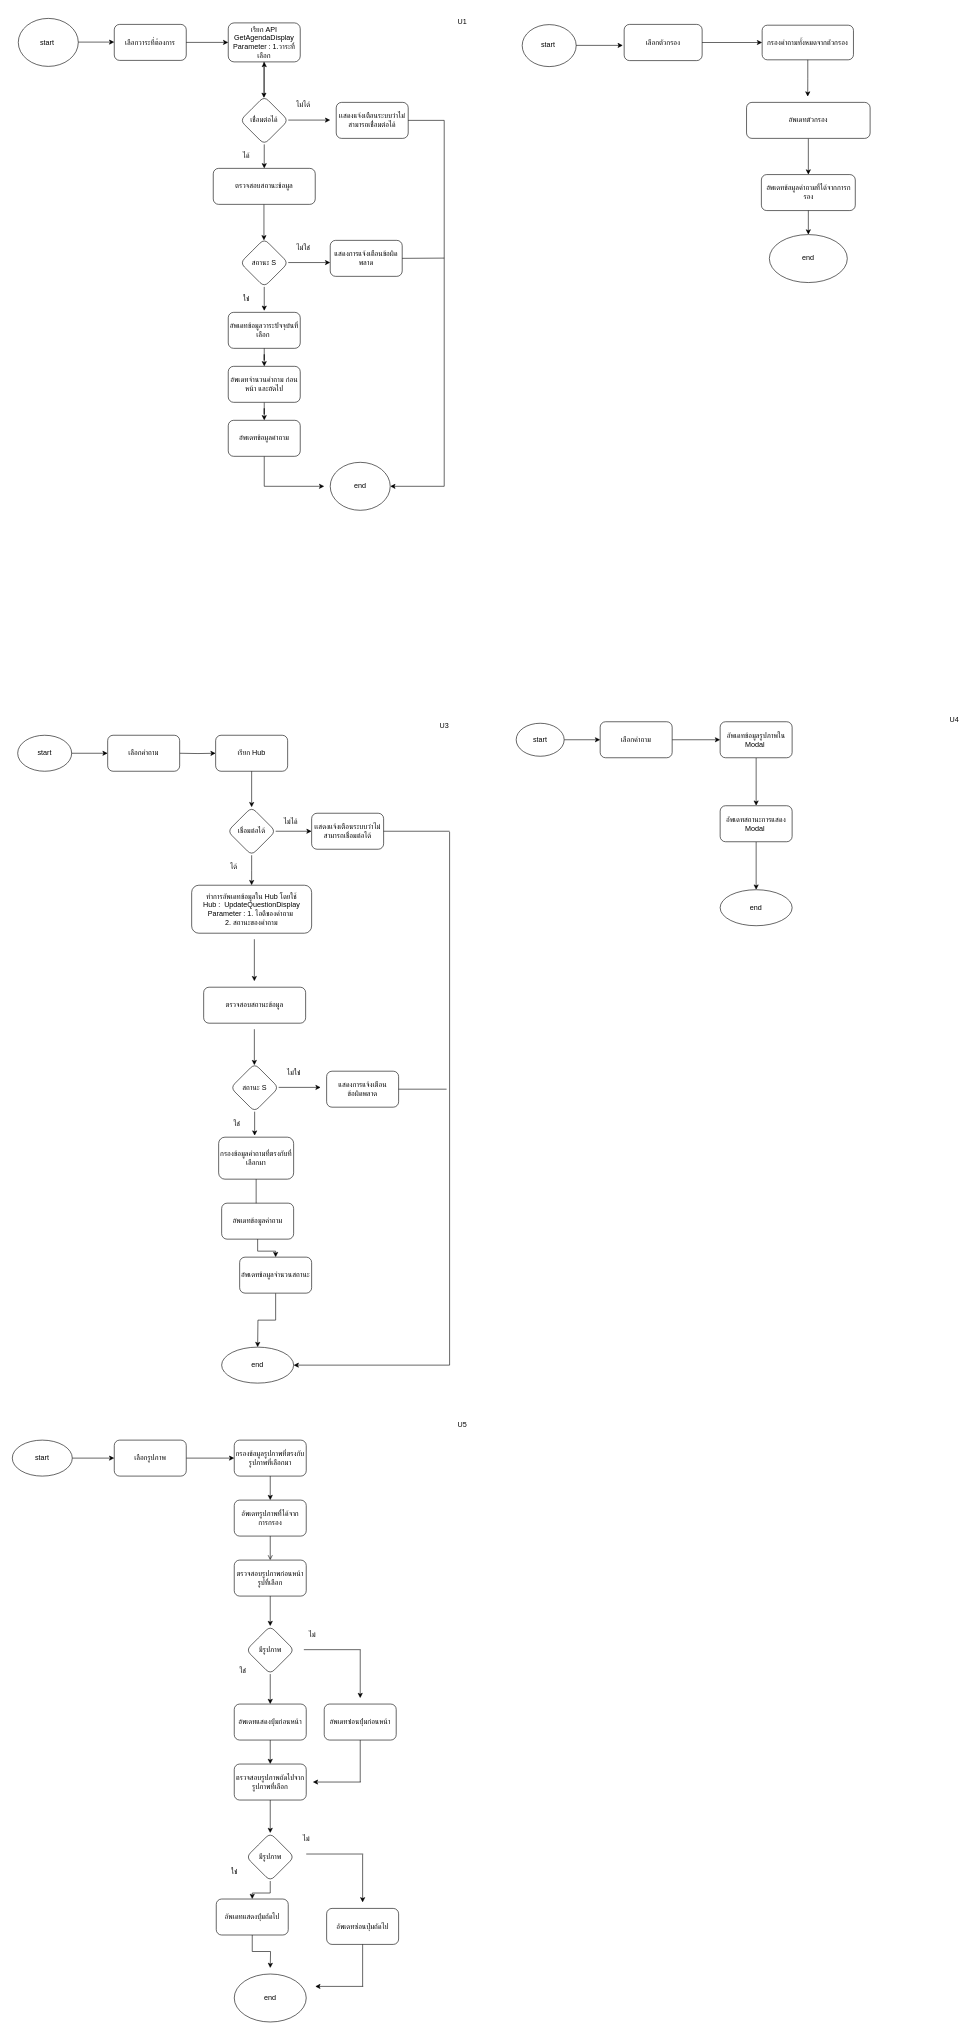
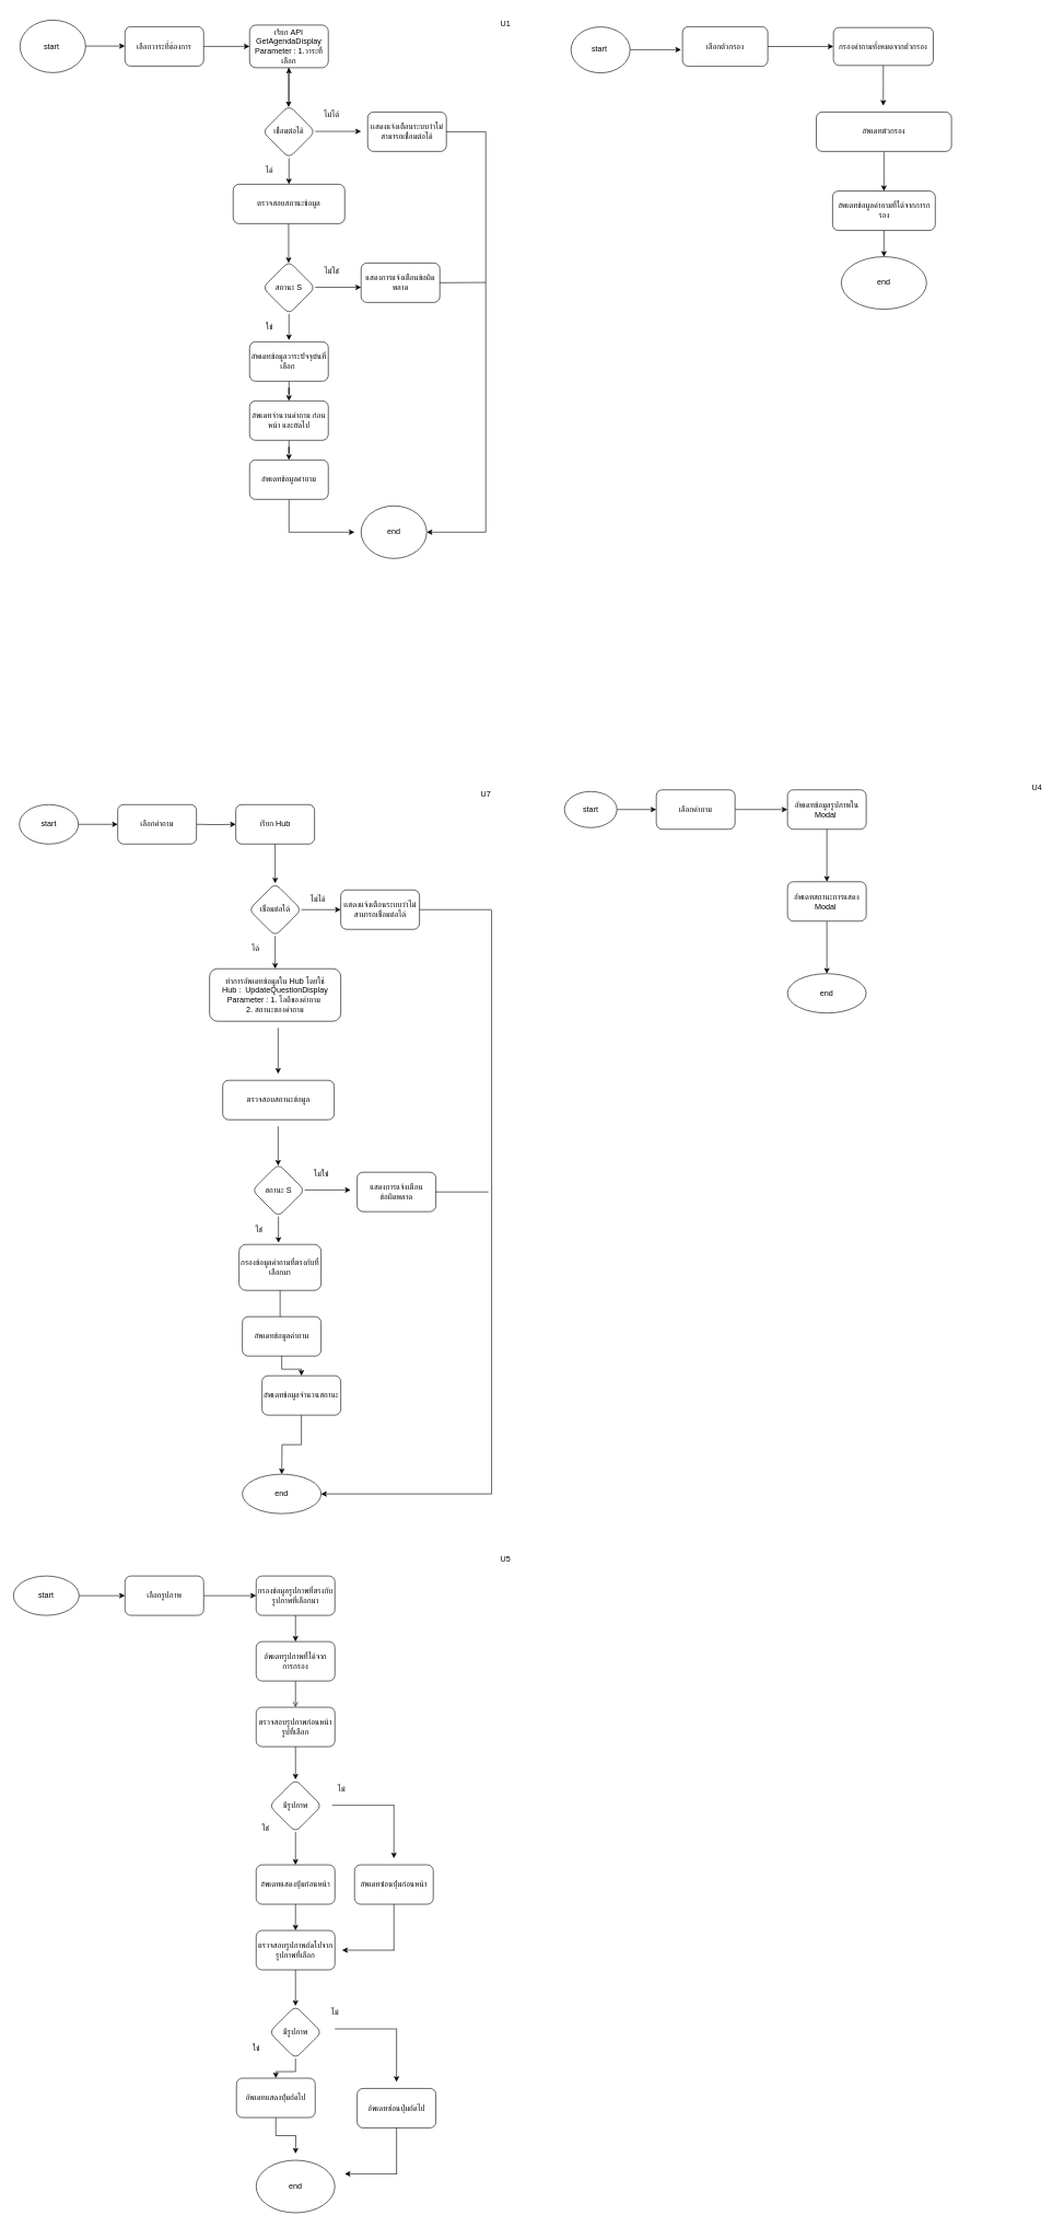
- <mxCell id="50" value="U4" style="text;html=1;align=center;verticalAlign=middle;resizable=0;points=[];autosize=1;strokeColor=none;fillColor=none;" parent="1" vertex="1"><mxGeometry x="1570" y="1185" width="40" height="30" as="geometry" /></mxCell>
+ <mxCell id="50" value="U4" style="text;html=1;align=center;verticalAlign=middle;resizable=0;points=[];autosize=1;strokeColor=none;fillColor=none;" parent="1" vertex="1"><mxGeometry x="1560" y="1185" width="40" height="30" as="geometry" /></mxCell>
- <mxCell id="49" value="U3" style="text;html=1;align=center;verticalAlign=middle;resizable=0;points=[];autosize=1;strokeColor=none;fillColor=none;" parent="1" vertex="1"><mxGeometry x="720" y="1195" width="40" height="30" as="geometry" /></mxCell>
+ <mxCell id="49" value="U7" style="text;html=1;align=center;verticalAlign=middle;resizable=0;points=[];autosize=1;strokeColor=none;fillColor=none;" parent="1" vertex="1"><mxGeometry x="720" y="1195" width="40" height="30" as="geometry" /></mxCell>
